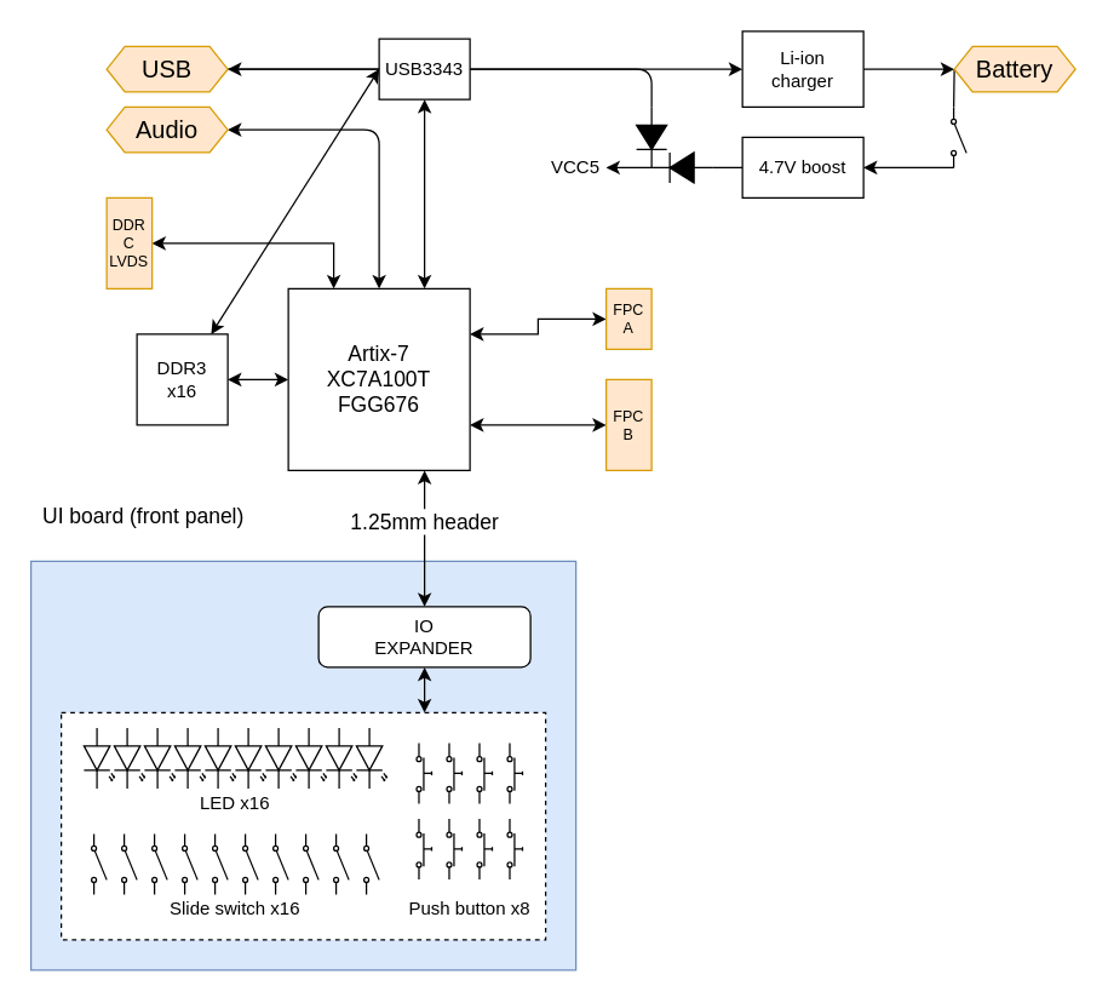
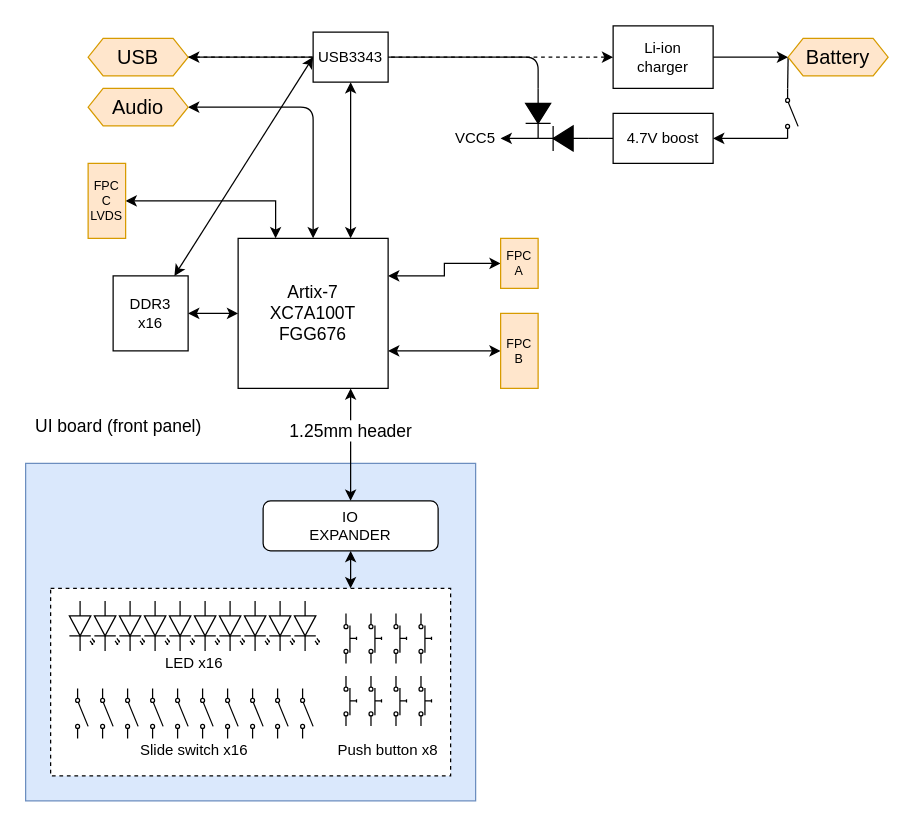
- <mxCell id="55" style="rounded=1;orthogonalLoop=1;jettySize=auto;elbow=vertical;html=1;exitX=1;exitY=0.5;exitDx=0;exitDy=0;entryX=0;entryY=0.5;entryDx=0;entryDy=0;startArrow=classic;startFill=1;fontSize=12;" parent="1" source="57" target="61" edge="1"><mxGeometry relative="1" as="geometry" /></mxCell>
+ <mxCell id="55" style="rounded=1;orthogonalLoop=1;jettySize=auto;elbow=vertical;html=1;exitX=1;exitY=0.5;exitDx=0;exitDy=0;entryX=0;entryY=0.5;entryDx=0;entryDy=0;startArrow=classic;startFill=1;fontSize=12;dashed=1;" parent="1" source="57" target="61" edge="1"><mxGeometry relative="1" as="geometry" /></mxCell>
- <mxCell id="12" value="DDR&lt;br&gt;C&lt;br&gt;LVDS" style="rounded=0;whiteSpace=wrap;html=1;fontSize=10;align=center;fillColor=#ffe6cc;strokeColor=#d79b00;" parent="1" vertex="1"><mxGeometry x="70" y="130" width="30" height="60" as="geometry" /></mxCell>
+ <mxCell id="12" value="FPC&lt;br&gt;C&lt;br&gt;LVDS" style="rounded=0;whiteSpace=wrap;html=1;fontSize=10;align=center;fillColor=#ffe6cc;strokeColor=#d79b00;" parent="1" vertex="1"><mxGeometry x="70" y="130" width="30" height="60" as="geometry" /></mxCell>
